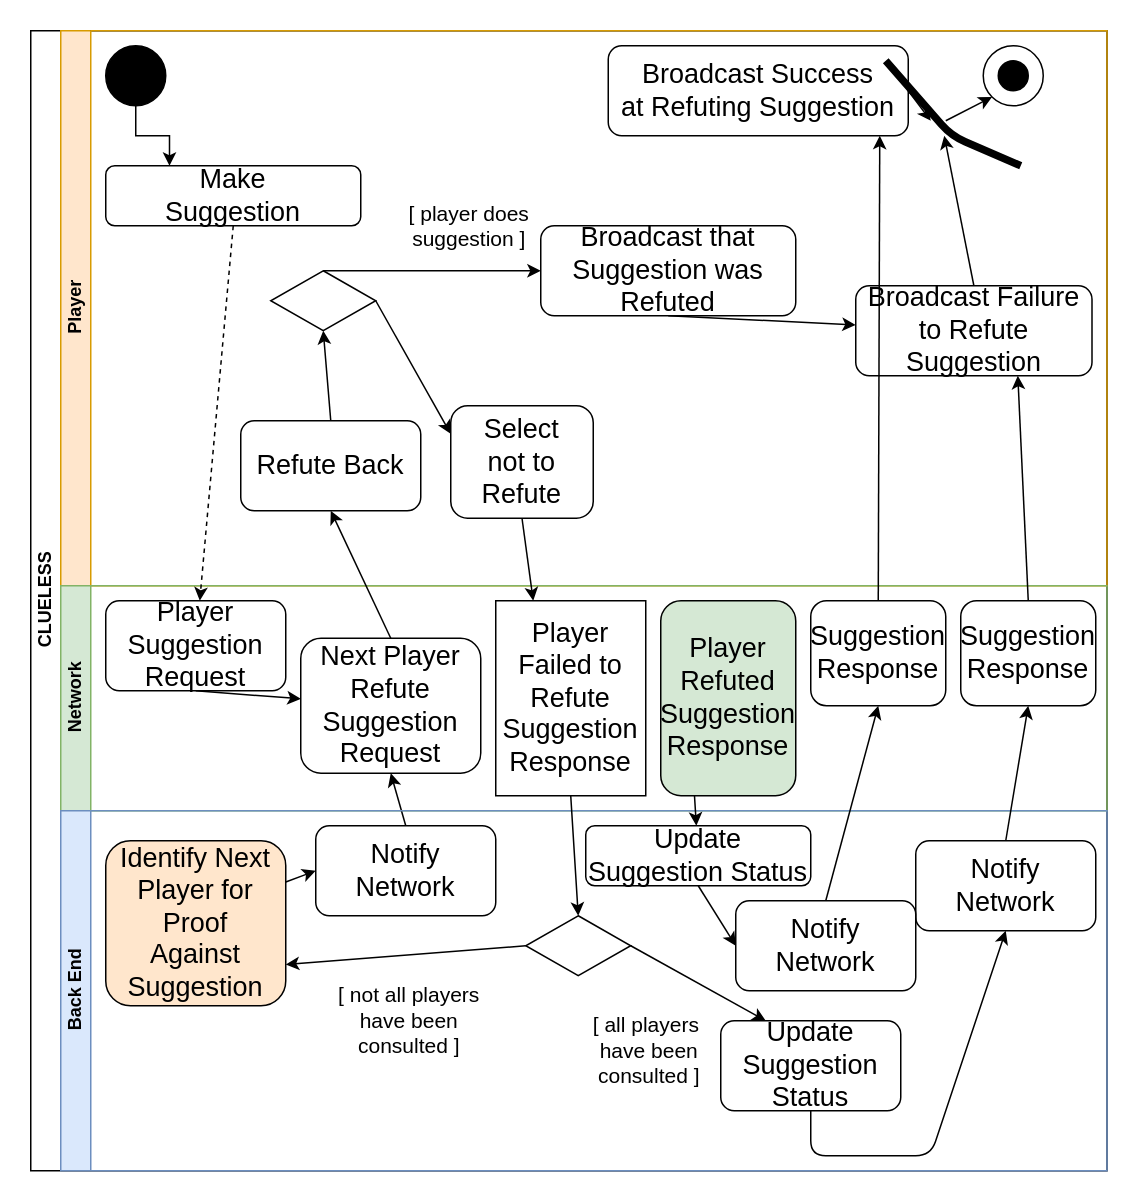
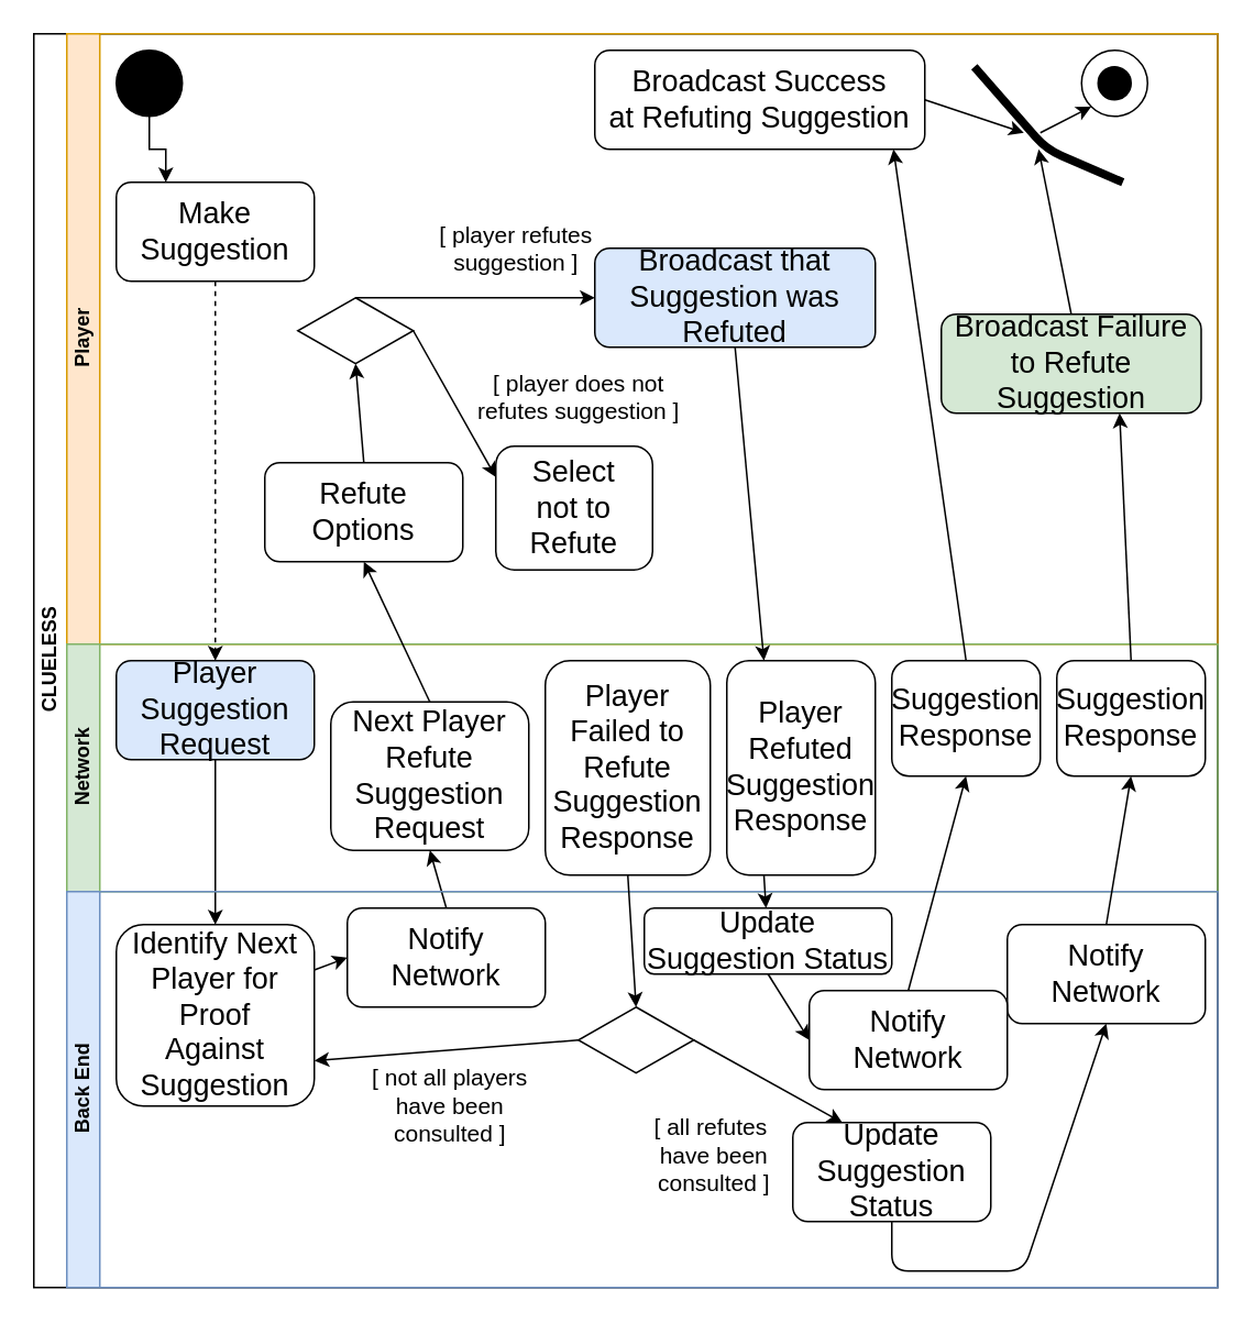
- <mxCell id="18" value="&lt;font style=&quot;font-size: 18px&quot;&gt;Broadcast Success&lt;br&gt;at Refuting Suggestion&lt;br&gt;&lt;/font&gt;" style="rounded=1;whiteSpace=wrap;html=1;fillColor=#FFFFFF;" vertex="1" parent="3"><mxGeometry x="365" y="10" width="200" height="60" as="geometry" /></mxCell>
+ <mxCell id="18" value="&lt;font style=&quot;font-size: 18px&quot;&gt;Broadcast Success&lt;br&gt;at Refuting Suggestion&lt;br&gt;&lt;/font&gt;" style="rounded=1;whiteSpace=wrap;html=1;fillColor=#FFFFFF;" vertex="1" parent="3"><mxGeometry x="320" y="10" width="200" height="60" as="geometry" /></mxCell>
- <mxCell id="6" value="&lt;span style=&quot;font-size: 18px&quot;&gt;Make&lt;/span&gt;&lt;br style=&quot;font-size: 18px&quot;&gt;&lt;span style=&quot;font-size: 18px&quot;&gt;Suggestion&lt;/span&gt;" style="rounded=1;whiteSpace=wrap;html=1;fillColor=#FFFFFF;" vertex="1" parent="3"><mxGeometry x="30" y="90" width="170" height="40" as="geometry" /></mxCell>
+ <mxCell id="6" value="&lt;span style=&quot;font-size: 18px&quot;&gt;Make&lt;/span&gt;&lt;br style=&quot;font-size: 18px&quot;&gt;&lt;span style=&quot;font-size: 18px&quot;&gt;Suggestion&lt;/span&gt;" style="rounded=1;whiteSpace=wrap;html=1;fillColor=#FFFFFF;" vertex="1" parent="3"><mxGeometry x="30" y="90" width="120" height="60" as="geometry" /></mxCell>
- <mxCell id="14" value="&lt;span style=&quot;font-size: 14px&quot;&gt;[ player does suggestion ]&lt;/span&gt;" style="text;html=1;strokeColor=none;fillColor=none;align=center;verticalAlign=middle;whiteSpace=wrap;rounded=0;" vertex="1" parent="3"><mxGeometry x="210" y="120" width="125" height="20" as="geometry" /></mxCell>
+ <mxCell id="14" value="&lt;span style=&quot;font-size: 14px&quot;&gt;[ player refutes suggestion ]&lt;/span&gt;" style="text;html=1;strokeColor=none;fillColor=none;align=center;verticalAlign=middle;whiteSpace=wrap;rounded=0;" vertex="1" parent="3"><mxGeometry x="210" y="120" width="125" height="20" as="geometry" /></mxCell>
- <mxCell id="15" value="&lt;font style=&quot;font-size: 18px&quot;&gt;Broadcast that Suggestion was Refuted&lt;br&gt;&lt;/font&gt;" style="rounded=1;whiteSpace=wrap;html=1;fillColor=#FFFFFF;" vertex="1" parent="3"><mxGeometry x="320" y="130" width="170" height="60" as="geometry" /></mxCell>
+ <mxCell id="15" value="&lt;font style=&quot;font-size: 18px&quot;&gt;Broadcast that Suggestion was Refuted&lt;br&gt;&lt;/font&gt;" style="rounded=1;whiteSpace=wrap;html=1;fillColor=#dae8fc;" vertex="1" parent="3"><mxGeometry x="320" y="130" width="170" height="60" as="geometry" /></mxCell>
- <mxCell id="47" value="" style="endArrow=classic;html=1;exitX=0.5;exitY=1;exitDx=0;exitDy=0;" edge="1" parent="2" source="15" target="19"><mxGeometry width="50" height="50" relative="1" as="geometry"><mxPoint x="240" y="190" as="sourcePoint" /><mxPoint x="290" y="282.5" as="targetPoint" /></mxGeometry></mxCell>
+ <mxCell id="47" value="" style="endArrow=classic;html=1;entryX=0.25;entryY=0;entryDx=0;entryDy=0;exitX=0.5;exitY=1;exitDx=0;exitDy=0;" edge="1" parent="2" source="15" target="25"><mxGeometry width="50" height="50" relative="1" as="geometry"><mxPoint x="240" y="190" as="sourcePoint" /><mxPoint x="290" y="282.5" as="targetPoint" /></mxGeometry></mxCell>
- <mxCell id="19" value="&lt;font style=&quot;font-size: 18px&quot;&gt;Broadcast Failure&lt;br&gt;to Refute Suggestion&lt;br&gt;&lt;/font&gt;" style="rounded=1;whiteSpace=wrap;html=1;fillColor=#FFFFFF;" vertex="1" parent="3"><mxGeometry x="530" y="170" width="157.5" height="60" as="geometry" /></mxCell>
+ <mxCell id="19" value="&lt;font style=&quot;font-size: 18px&quot;&gt;Broadcast Failure&lt;br&gt;to Refute Suggestion&lt;br&gt;&lt;/font&gt;" style="rounded=1;whiteSpace=wrap;html=1;fillColor=#d5e8d4;" vertex="1" parent="3"><mxGeometry x="530" y="170" width="157.5" height="60" as="geometry" /></mxCell>
+ <mxCell id="17" value="&lt;span style=&quot;font-size: 14px&quot;&gt;[ player does not refutes suggestion ]&lt;/span&gt;" style="text;html=1;strokeColor=none;fillColor=none;align=center;verticalAlign=middle;whiteSpace=wrap;rounded=0;" vertex="1" parent="3"><mxGeometry x="247.5" y="210" width="125" height="20" as="geometry" /></mxCell>
- <mxCell id="7" value="&lt;span style=&quot;font-size: 18px&quot;&gt;Refute Back&lt;/span&gt;" style="rounded=1;whiteSpace=wrap;html=1;fillColor=#FFFFFF;" vertex="1" parent="3"><mxGeometry x="120" y="260" width="120" height="60" as="geometry" /></mxCell>
+ <mxCell id="7" value="&lt;span style=&quot;font-size: 18px&quot;&gt;Refute Options&lt;/span&gt;" style="rounded=1;whiteSpace=wrap;html=1;fillColor=#FFFFFF;" vertex="1" parent="3"><mxGeometry x="120" y="260" width="120" height="60" as="geometry" /></mxCell>
- <mxCell id="48" value="" style="endArrow=classic;html=1;exitX=0.5;exitY=1;exitDx=0;exitDy=0;entryX=0.25;entryY=0;entryDx=0;entryDy=0;" edge="1" parent="2" source="12" target="24"><mxGeometry width="50" height="50" relative="1" as="geometry"><mxPoint x="210" y="270" as="sourcePoint" /><mxPoint x="205" y="210" as="targetPoint" /></mxGeometry></mxCell>
- <mxCell id="22" value="&lt;span style=&quot;font-size: 18px&quot;&gt;Player&lt;br&gt;&lt;/span&gt;&lt;font style=&quot;font-size: 18px&quot;&gt;Suggestion&lt;br&gt;Request&lt;br&gt;&lt;/font&gt;" style="rounded=1;whiteSpace=wrap;html=1;fillColor=#FFFFFF;" vertex="1" parent="21"><mxGeometry x="30" y="10" width="120" height="60" as="geometry" /></mxCell>
+ <mxCell id="22" value="&lt;span style=&quot;font-size: 18px&quot;&gt;Player&lt;br&gt;&lt;/span&gt;&lt;font style=&quot;font-size: 18px&quot;&gt;Suggestion&lt;br&gt;Request&lt;br&gt;&lt;/font&gt;" style="rounded=1;whiteSpace=wrap;html=1;fillColor=#dae8fc;" vertex="1" parent="21"><mxGeometry x="30" y="10" width="120" height="60" as="geometry" /></mxCell>
- <mxCell id="28" value="" style="endArrow=classic;html=1;exitX=0.5;exitY=1;exitDx=0;exitDy=0;" edge="1" parent="2" source="22" target="23"><mxGeometry width="50" height="50" relative="1" as="geometry"><mxPoint x="270" y="300" as="sourcePoint" /><mxPoint x="90" y="450" as="targetPoint" /></mxGeometry></mxCell>
+ <mxCell id="28" value="" style="endArrow=classic;html=1;exitX=0.5;exitY=1;exitDx=0;exitDy=0;entryX=0.5;entryY=0;entryDx=0;entryDy=0;" edge="1" parent="2" source="22" target="34"><mxGeometry width="50" height="50" relative="1" as="geometry"><mxPoint x="270" y="300" as="sourcePoint" /><mxPoint x="90" y="450" as="targetPoint" /></mxGeometry></mxCell>
- <mxCell id="24" value="&lt;font style=&quot;font-size: 18px&quot;&gt;Player Failed to Refute Suggestion Response&lt;br&gt;&lt;/font&gt;" style="whiteSpace=wrap;html=1;fillColor=#FFFFFF;rounded=0;" vertex="1" parent="21"><mxGeometry x="290" y="10" width="100" height="130" as="geometry" /></mxCell>
+ <mxCell id="24" value="&lt;font style=&quot;font-size: 18px&quot;&gt;Player Failed to Refute Suggestion Response&lt;br&gt;&lt;/font&gt;" style="rounded=1;whiteSpace=wrap;html=1;fillColor=#FFFFFF;" vertex="1" parent="21"><mxGeometry x="290" y="10" width="100" height="130" as="geometry" /></mxCell>
- <mxCell id="25" value="&lt;font style=&quot;font-size: 18px&quot;&gt;Player Refuted Suggestion Response&lt;br&gt;&lt;/font&gt;" style="rounded=1;whiteSpace=wrap;html=1;fillColor=#d5e8d4;" vertex="1" parent="21"><mxGeometry x="400" y="10" width="90" height="130" as="geometry" /></mxCell>
+ <mxCell id="25" value="&lt;font style=&quot;font-size: 18px&quot;&gt;Player Refuted Suggestion Response&lt;br&gt;&lt;/font&gt;" style="rounded=1;whiteSpace=wrap;html=1;fillColor=#FFFFFF;" vertex="1" parent="21"><mxGeometry x="400" y="10" width="90" height="130" as="geometry" /></mxCell>
- <mxCell id="34" value="&lt;span style=&quot;font-size: 18px&quot;&gt;Identify Next&lt;br&gt;&lt;/span&gt;&lt;font style=&quot;font-size: 18px&quot;&gt;Player for Proof&lt;br&gt;Against Suggestion&lt;/font&gt;" style="rounded=1;whiteSpace=wrap;html=1;fillColor=#ffe6cc;" vertex="1" parent="32"><mxGeometry x="30" y="20" width="120" height="110" as="geometry" /></mxCell>
+ <mxCell id="34" value="&lt;span style=&quot;font-size: 18px&quot;&gt;Identify Next&lt;br&gt;&lt;/span&gt;&lt;font style=&quot;font-size: 18px&quot;&gt;Player for Proof&lt;br&gt;Against Suggestion&lt;/font&gt;" style="rounded=1;whiteSpace=wrap;html=1;fillColor=#FFFFFF;" vertex="1" parent="32"><mxGeometry x="30" y="20" width="120" height="110" as="geometry" /></mxCell>
- <mxCell id="39" value="&lt;span style=&quot;font-size: 14px&quot;&gt;[ not all players&lt;br&gt;have been consulted ]&lt;/span&gt;" style="text;html=1;strokeColor=none;fillColor=none;align=center;verticalAlign=middle;whiteSpace=wrap;rounded=0;" vertex="1" parent="32"><mxGeometry x="170" y="130" width="125" height="20" as="geometry" /></mxCell>
+ <mxCell id="39" value="&lt;span style=&quot;font-size: 14px&quot;&gt;[ not all players&lt;br&gt;have been consulted ]&lt;/span&gt;" style="text;html=1;strokeColor=none;fillColor=none;align=center;verticalAlign=middle;whiteSpace=wrap;rounded=0;" vertex="1" parent="32"><mxGeometry x="170" y="120" width="125" height="20" as="geometry" /></mxCell>
- <mxCell id="40" value="&lt;span style=&quot;font-size: 14px&quot;&gt;[ all players&amp;nbsp;&lt;br&gt;have been consulted ]&lt;/span&gt;" style="text;html=1;strokeColor=none;fillColor=none;align=center;verticalAlign=middle;whiteSpace=wrap;rounded=0;" vertex="1" parent="32"><mxGeometry x="330" y="150" width="125" height="20" as="geometry" /></mxCell>
+ <mxCell id="40" value="&lt;span style=&quot;font-size: 14px&quot;&gt;[ all refutes&amp;nbsp;&lt;br&gt;have been consulted ]&lt;/span&gt;" style="text;html=1;strokeColor=none;fillColor=none;align=center;verticalAlign=middle;whiteSpace=wrap;rounded=0;" vertex="1" parent="32"><mxGeometry x="330" y="150" width="125" height="20" as="geometry" /></mxCell>
